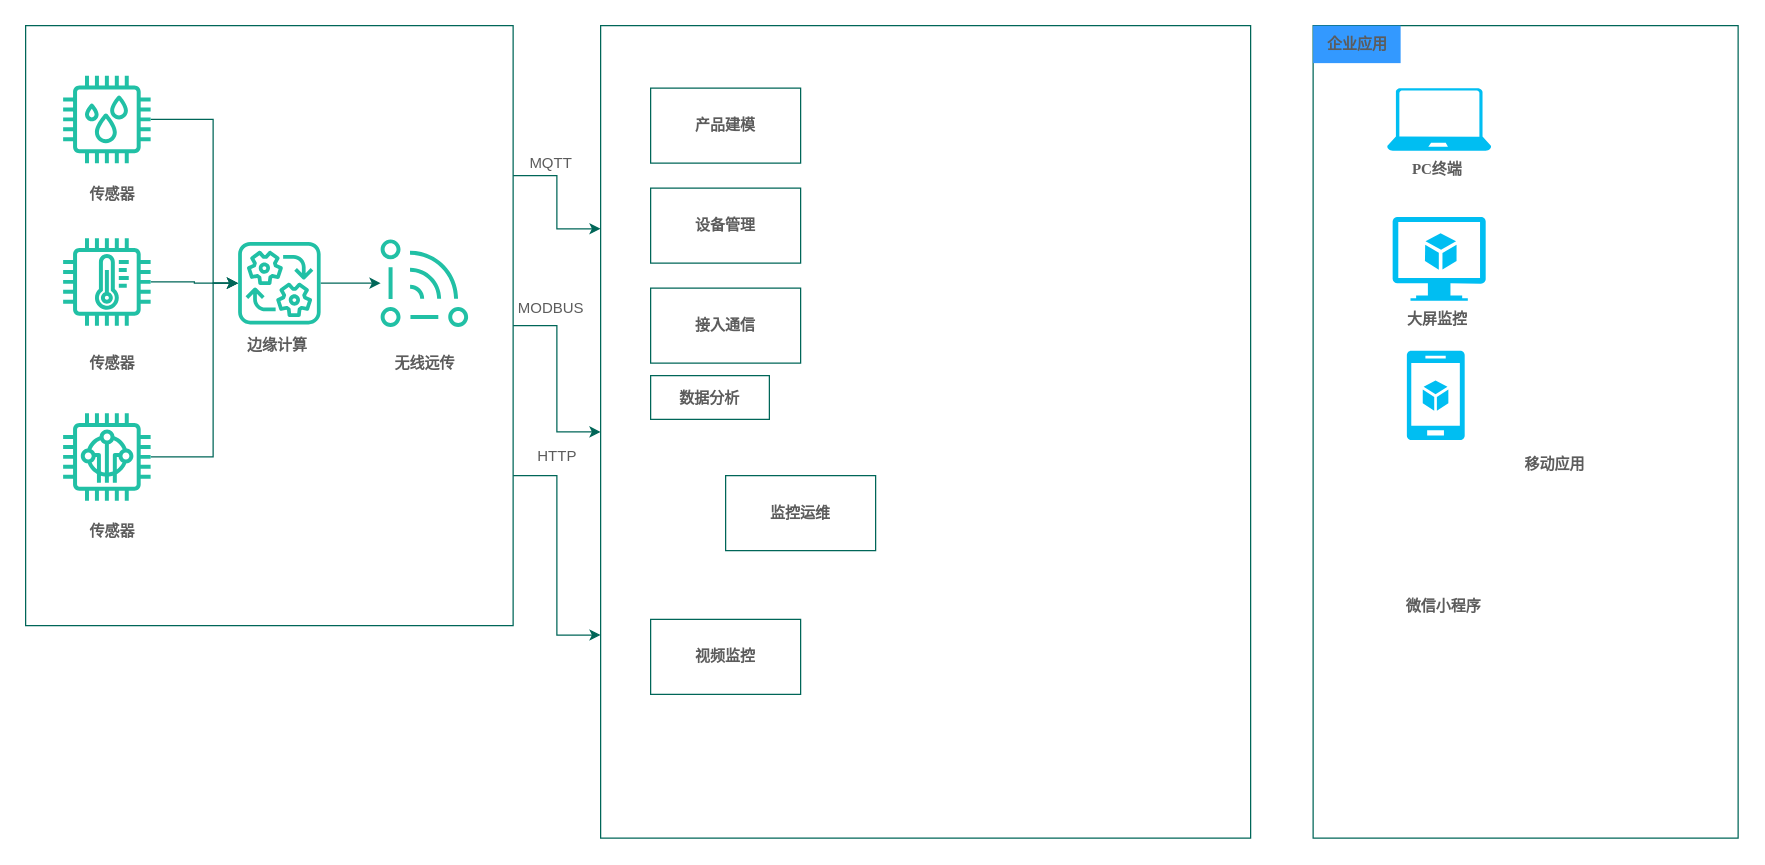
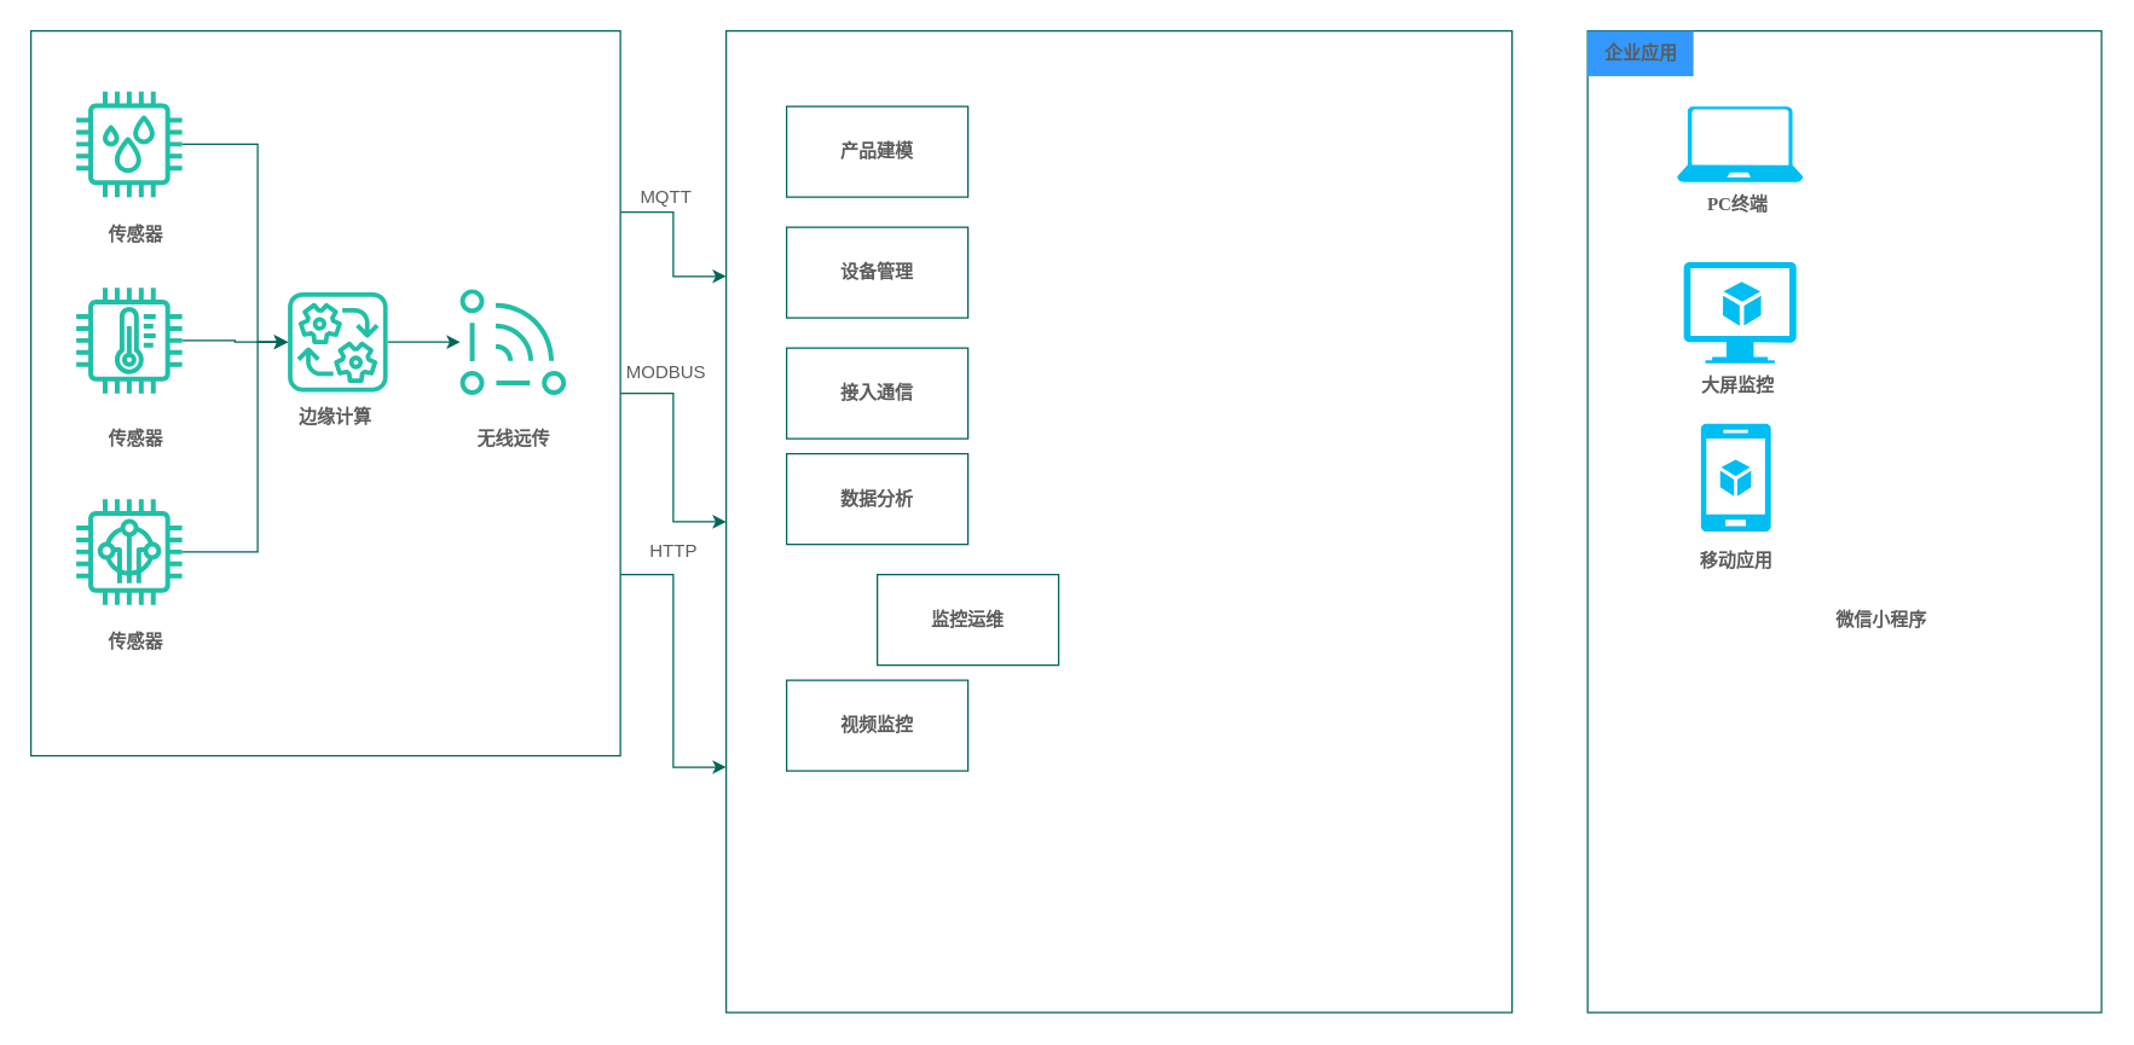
- <mxCell id="31" value="&lt;b&gt;数据分析&lt;/b&gt;" style="rounded=0;whiteSpace=wrap;html=1;fontColor=#5C5C5C;strokeColor=#006658;fillColor=none;" vertex="1" parent="1"><mxGeometry x="520" y="300" width="95" height="35" as="geometry" /></mxCell>
+ <mxCell id="31" value="&lt;b&gt;数据分析&lt;/b&gt;" style="rounded=0;whiteSpace=wrap;html=1;fontColor=#5C5C5C;strokeColor=#006658;fillColor=none;" vertex="1" parent="1"><mxGeometry x="520" y="300" width="120" height="60" as="geometry" /></mxCell>
- <mxCell id="34" value="移动应用" style="text;html=1;resizable=0;autosize=1;align=center;verticalAlign=middle;points=[];fillColor=none;strokeColor=none;rounded=0;fontFamily=Verdana;fontSize=12;fontColor=#5C5C5C;fontStyle=1" vertex="1" parent="1"><mxGeometry x="1208.12" y="356" width="70" height="30" as="geometry" /></mxCell>
+ <mxCell id="34" value="移动应用" style="text;html=1;resizable=0;autosize=1;align=center;verticalAlign=middle;points=[];fillColor=none;strokeColor=none;rounded=0;fontFamily=Verdana;fontSize=12;fontColor=#5C5C5C;fontStyle=1" vertex="1" parent="1"><mxGeometry x="1113.12" y="356" width="70" height="30" as="geometry" /></mxCell>
- <mxCell id="33" value="微信小程序" style="text;html=1;resizable=0;autosize=1;align=center;verticalAlign=middle;points=[];fillColor=none;strokeColor=none;rounded=0;fontFamily=Verdana;fontSize=12;fontColor=#5C5C5C;fontStyle=1" vertex="1" parent="1"><mxGeometry x="1113.61" y="470" width="80" height="30" as="geometry" /></mxCell>
+ <mxCell id="33" value="微信小程序" style="text;html=1;resizable=0;autosize=1;align=center;verticalAlign=middle;points=[];fillColor=none;strokeColor=none;rounded=0;fontFamily=Verdana;fontSize=12;fontColor=#5C5C5C;fontStyle=1" vertex="1" parent="1"><mxGeometry x="1203.61" y="395" width="80" height="30" as="geometry" /></mxCell>
- <mxCell id="25" value="&lt;b&gt;视频监控&lt;/b&gt;" style="rounded=0;whiteSpace=wrap;html=1;fontColor=#5C5C5C;strokeColor=#006658;fillColor=none;" vertex="1" parent="1"><mxGeometry x="520" y="495" width="120" height="60" as="geometry" /></mxCell>
+ <mxCell id="25" value="&lt;b&gt;视频监控&lt;/b&gt;" style="rounded=0;whiteSpace=wrap;html=1;fontColor=#5C5C5C;strokeColor=#006658;fillColor=none;" vertex="1" parent="1"><mxGeometry x="520" y="450" width="120" height="60" as="geometry" /></mxCell>
